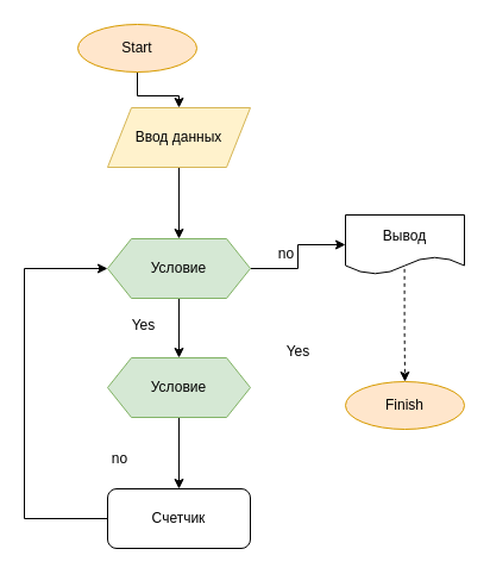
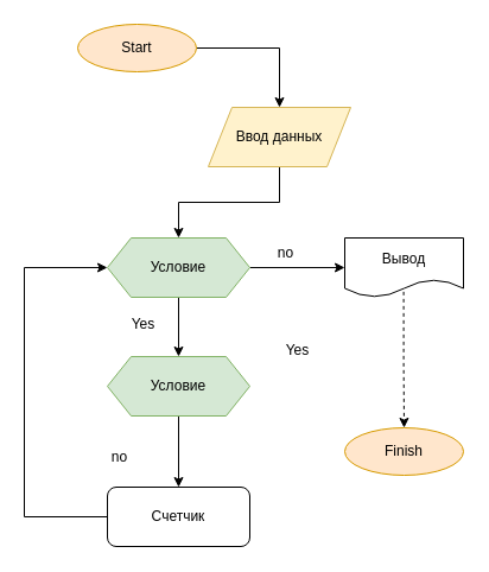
- <mxCell id="5" value="Ввод данных" style="shape=parallelogram;perimeter=parallelogramPerimeter;whiteSpace=wrap;html=1;fixedSize=1;fillColor=#fff2cc;strokeColor=#d6b656;" parent="1" vertex="1"><mxGeometry x="90" y="90" width="120" height="50" as="geometry" /></mxCell>
+ <mxCell id="5" value="Ввод данных" style="shape=parallelogram;perimeter=parallelogramPerimeter;whiteSpace=wrap;html=1;fixedSize=1;fillColor=#fff2cc;strokeColor=#d6b656;" parent="1" vertex="1"><mxGeometry x="175" y="90" width="120" height="50" as="geometry" /></mxCell>
- <mxCell id="8" value="Вывод" style="shape=document;whiteSpace=wrap;html=1;boundedLbl=1;" parent="1" vertex="1"><mxGeometry x="290" y="180" width="100" height="50" as="geometry" /></mxCell>
+ <mxCell id="8" value="Вывод" style="shape=document;whiteSpace=wrap;html=1;boundedLbl=1;" parent="1" vertex="1"><mxGeometry x="290" y="200" width="100" height="50" as="geometry" /></mxCell>
- <mxCell id="18" value="Finish" style="ellipse;whiteSpace=wrap;html=1;fillColor=#ffe6cc;strokeColor=#d79b00;" parent="1" vertex="1"><mxGeometry x="290" y="320" width="100" height="40" as="geometry" /></mxCell>
+ <mxCell id="18" value="Finish" style="ellipse;whiteSpace=wrap;html=1;fillColor=#ffe6cc;strokeColor=#d79b00;" parent="1" vertex="1"><mxGeometry x="290" y="360" width="100" height="40" as="geometry" /></mxCell>
